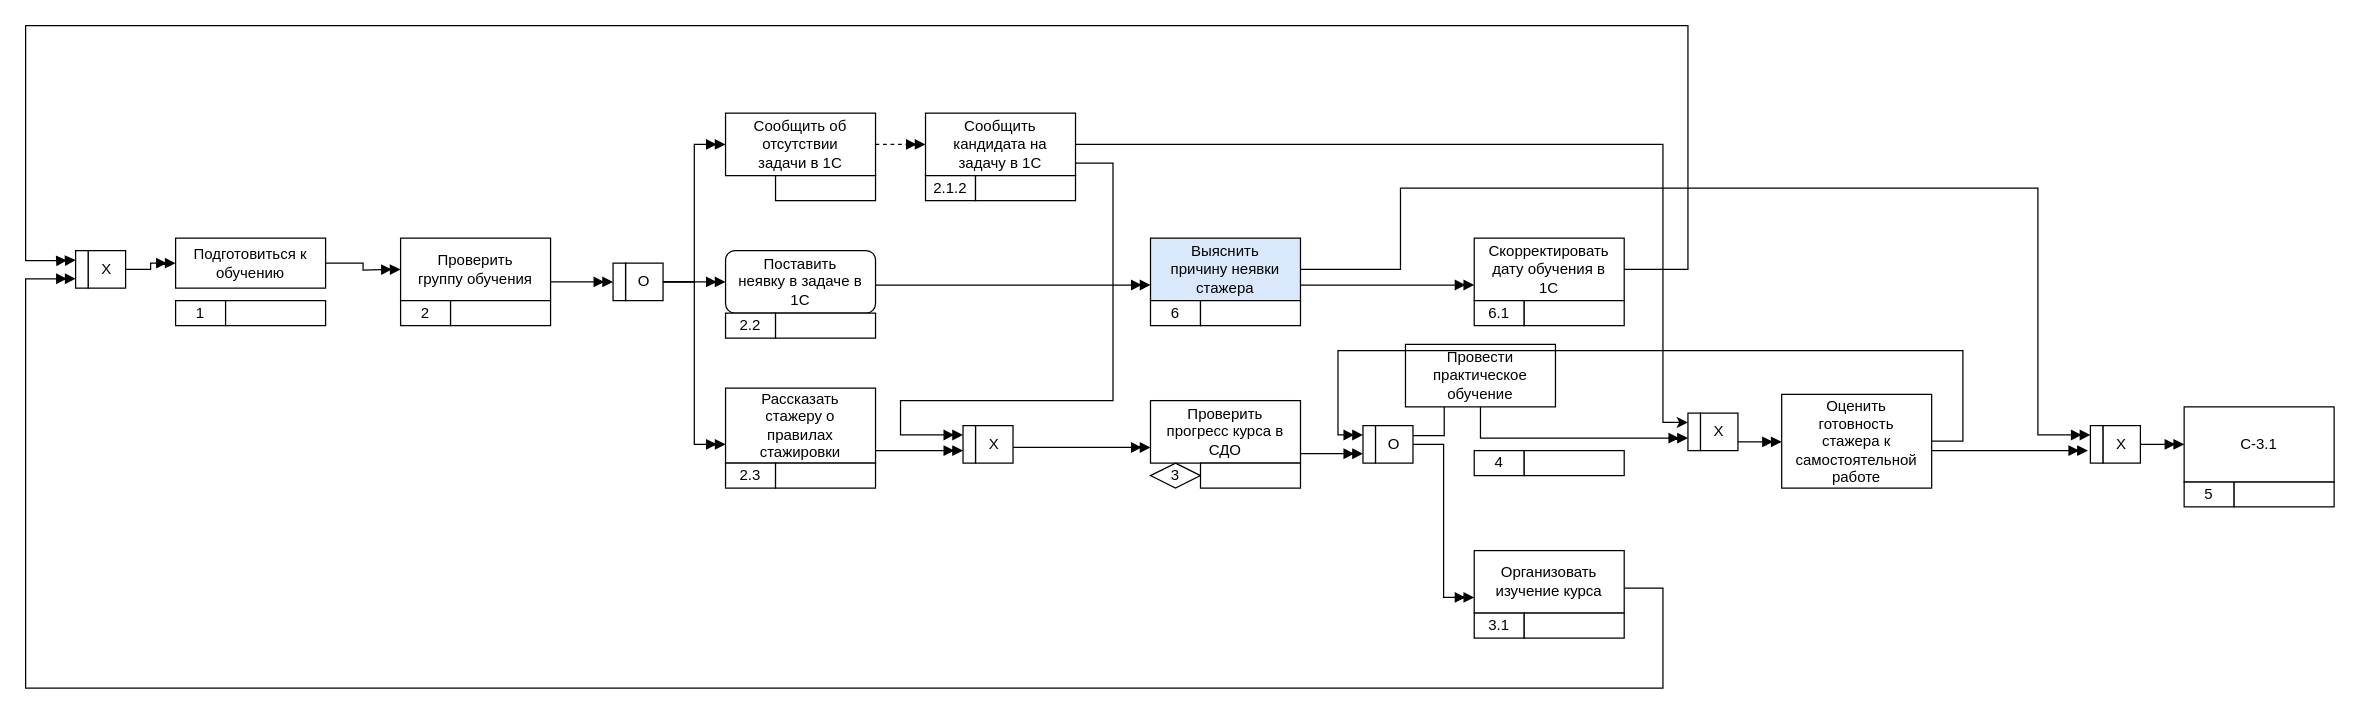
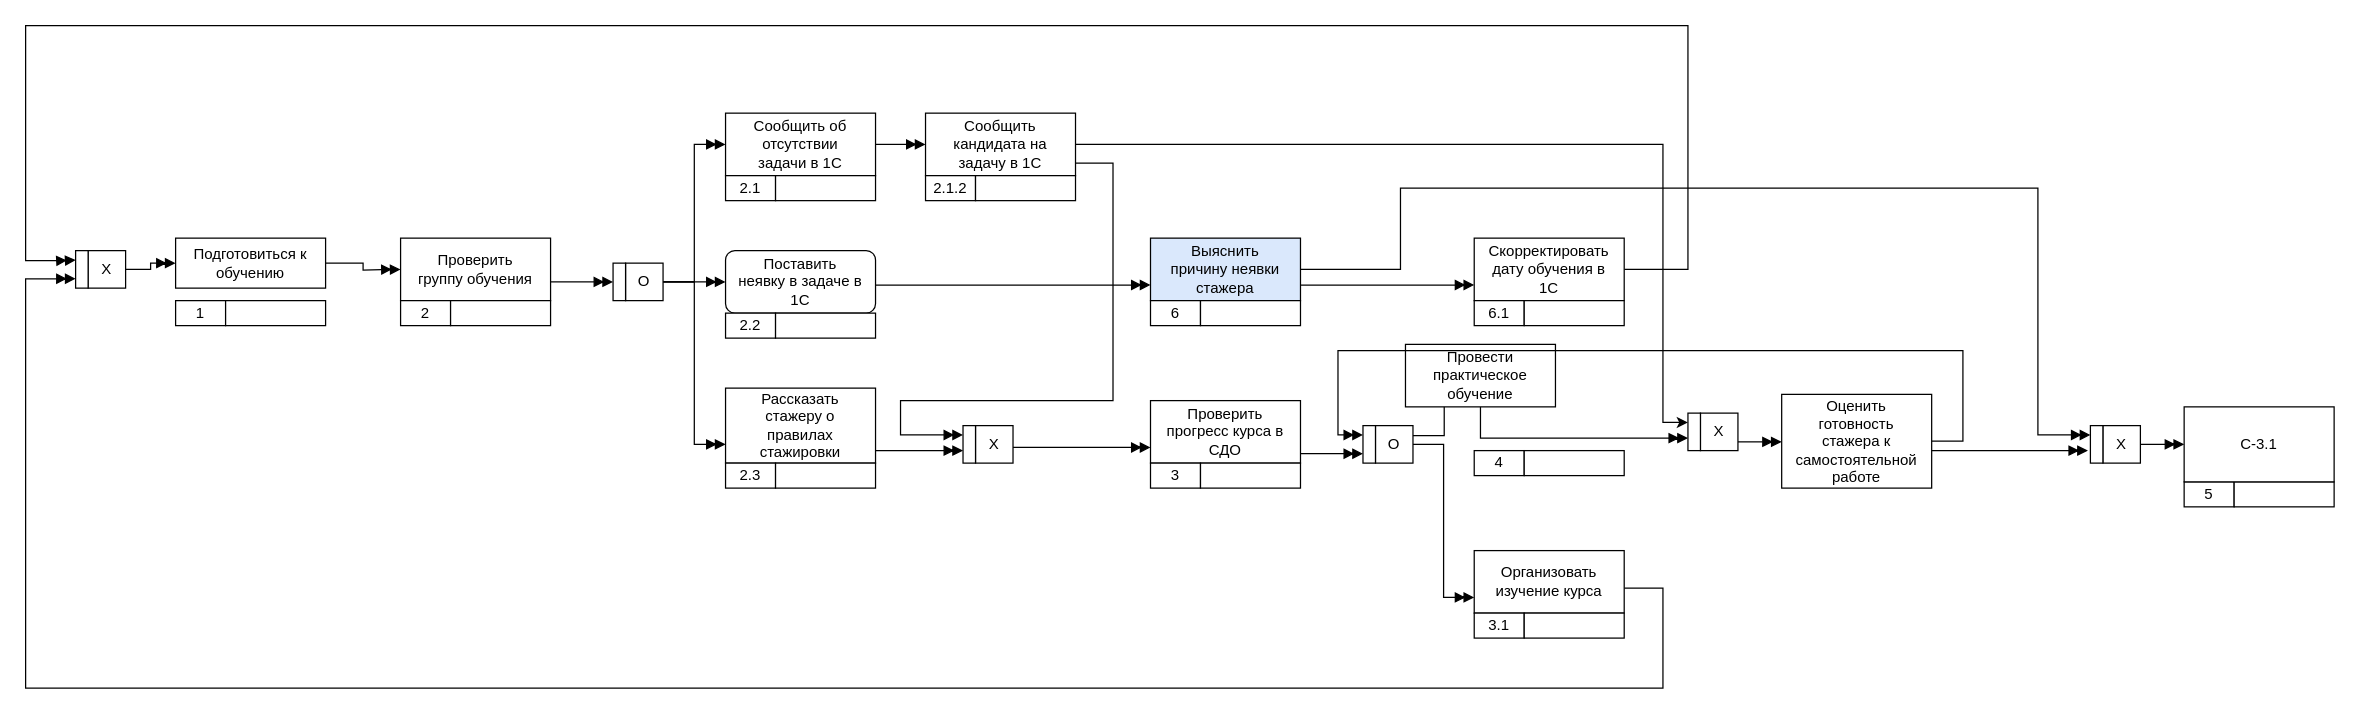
- <mxCell id="15" value="" style="edgeStyle=orthogonalEdgeStyle;rounded=0;orthogonalLoop=1;jettySize=auto;html=1;entryX=0;entryY=0.5;entryDx=0;entryDy=0;endArrow=doubleBlock;endFill=1;dashed=1;" parent="1" source="16" target="29" edge="1"><mxGeometry relative="1" as="geometry" /></mxCell>
+ <mxCell id="15" value="" style="edgeStyle=orthogonalEdgeStyle;rounded=0;orthogonalLoop=1;jettySize=auto;html=1;entryX=0;entryY=0.5;entryDx=0;entryDy=0;endArrow=doubleBlock;endFill=1;" parent="1" source="16" target="29" edge="1"><mxGeometry relative="1" as="geometry" /></mxCell>
+ <mxCell id="17" value="2.1" style="rounded=0;whiteSpace=wrap;html=1;" parent="1" vertex="1"><mxGeometry x="580" y="140" width="40" height="20" as="geometry" /></mxCell>
- <mxCell id="42" value="3" style="rhombus;whiteSpace=wrap;html=1;" parent="1" vertex="1"><mxGeometry x="920" y="370" width="40" height="20" as="geometry" /></mxCell>
+ <mxCell id="42" value="3" style="rounded=0;whiteSpace=wrap;html=1;" parent="1" vertex="1"><mxGeometry x="920" y="370" width="40" height="20" as="geometry" /></mxCell>
